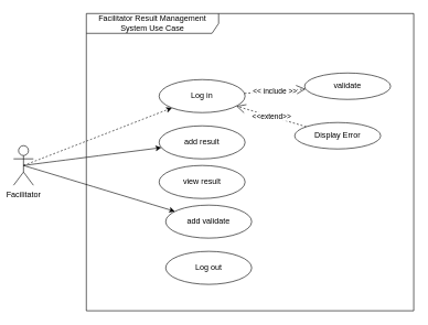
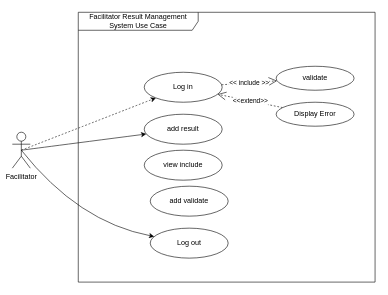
- <mxCell id="16" value="Display Error" style="ellipse;whiteSpace=wrap;html=1;" vertex="1" parent="1"><mxGeometry x="445" y="185" width="130" height="40" as="geometry" /></mxCell>
+ <mxCell id="16" value="Display Error" style="ellipse;whiteSpace=wrap;html=1;" vertex="1" parent="1"><mxGeometry x="460" y="170" width="130" height="40" as="geometry" /></mxCell>
- <mxCell id="5" value="view result" style="ellipse;whiteSpace=wrap;html=1;" vertex="1" parent="1"><mxGeometry x="240" y="250" width="130" height="50" as="geometry" /></mxCell>
+ <mxCell id="5" value="view include" style="ellipse;whiteSpace=wrap;html=1;" vertex="1" parent="1"><mxGeometry x="240" y="250" width="130" height="50" as="geometry" /></mxCell>
- <mxCell id="11" style="html=1;exitX=0.5;exitY=0.5;exitPerimeter=0;jettySize=auto;orthogonalLoop=1;curved=1;fontColor=#000000;exitDx=0;exitDy=0;strokeColor=#000000;" edge="1" parent="1" source="2" target="6"><mxGeometry relative="1" as="geometry"><mxPoint x="115" y="280" as="sourcePoint" /><mxPoint x="274.936" y="254.556" as="targetPoint" /></mxGeometry></mxCell>
+ <mxCell id="12" style="html=1;exitX=0.5;exitY=0.5;exitPerimeter=0;jettySize=auto;orthogonalLoop=1;curved=1;fontColor=#000000;exitDx=0;exitDy=0;strokeColor=#000000;" edge="1" parent="1" source="2" target="7"><mxGeometry relative="1" as="geometry"><mxPoint x="145" y="310" as="sourcePoint" /><mxPoint x="304.936" y="284.556" as="targetPoint" /><Array as="points"><mxPoint x="130" y="370" /></Array></mxGeometry></mxCell>
